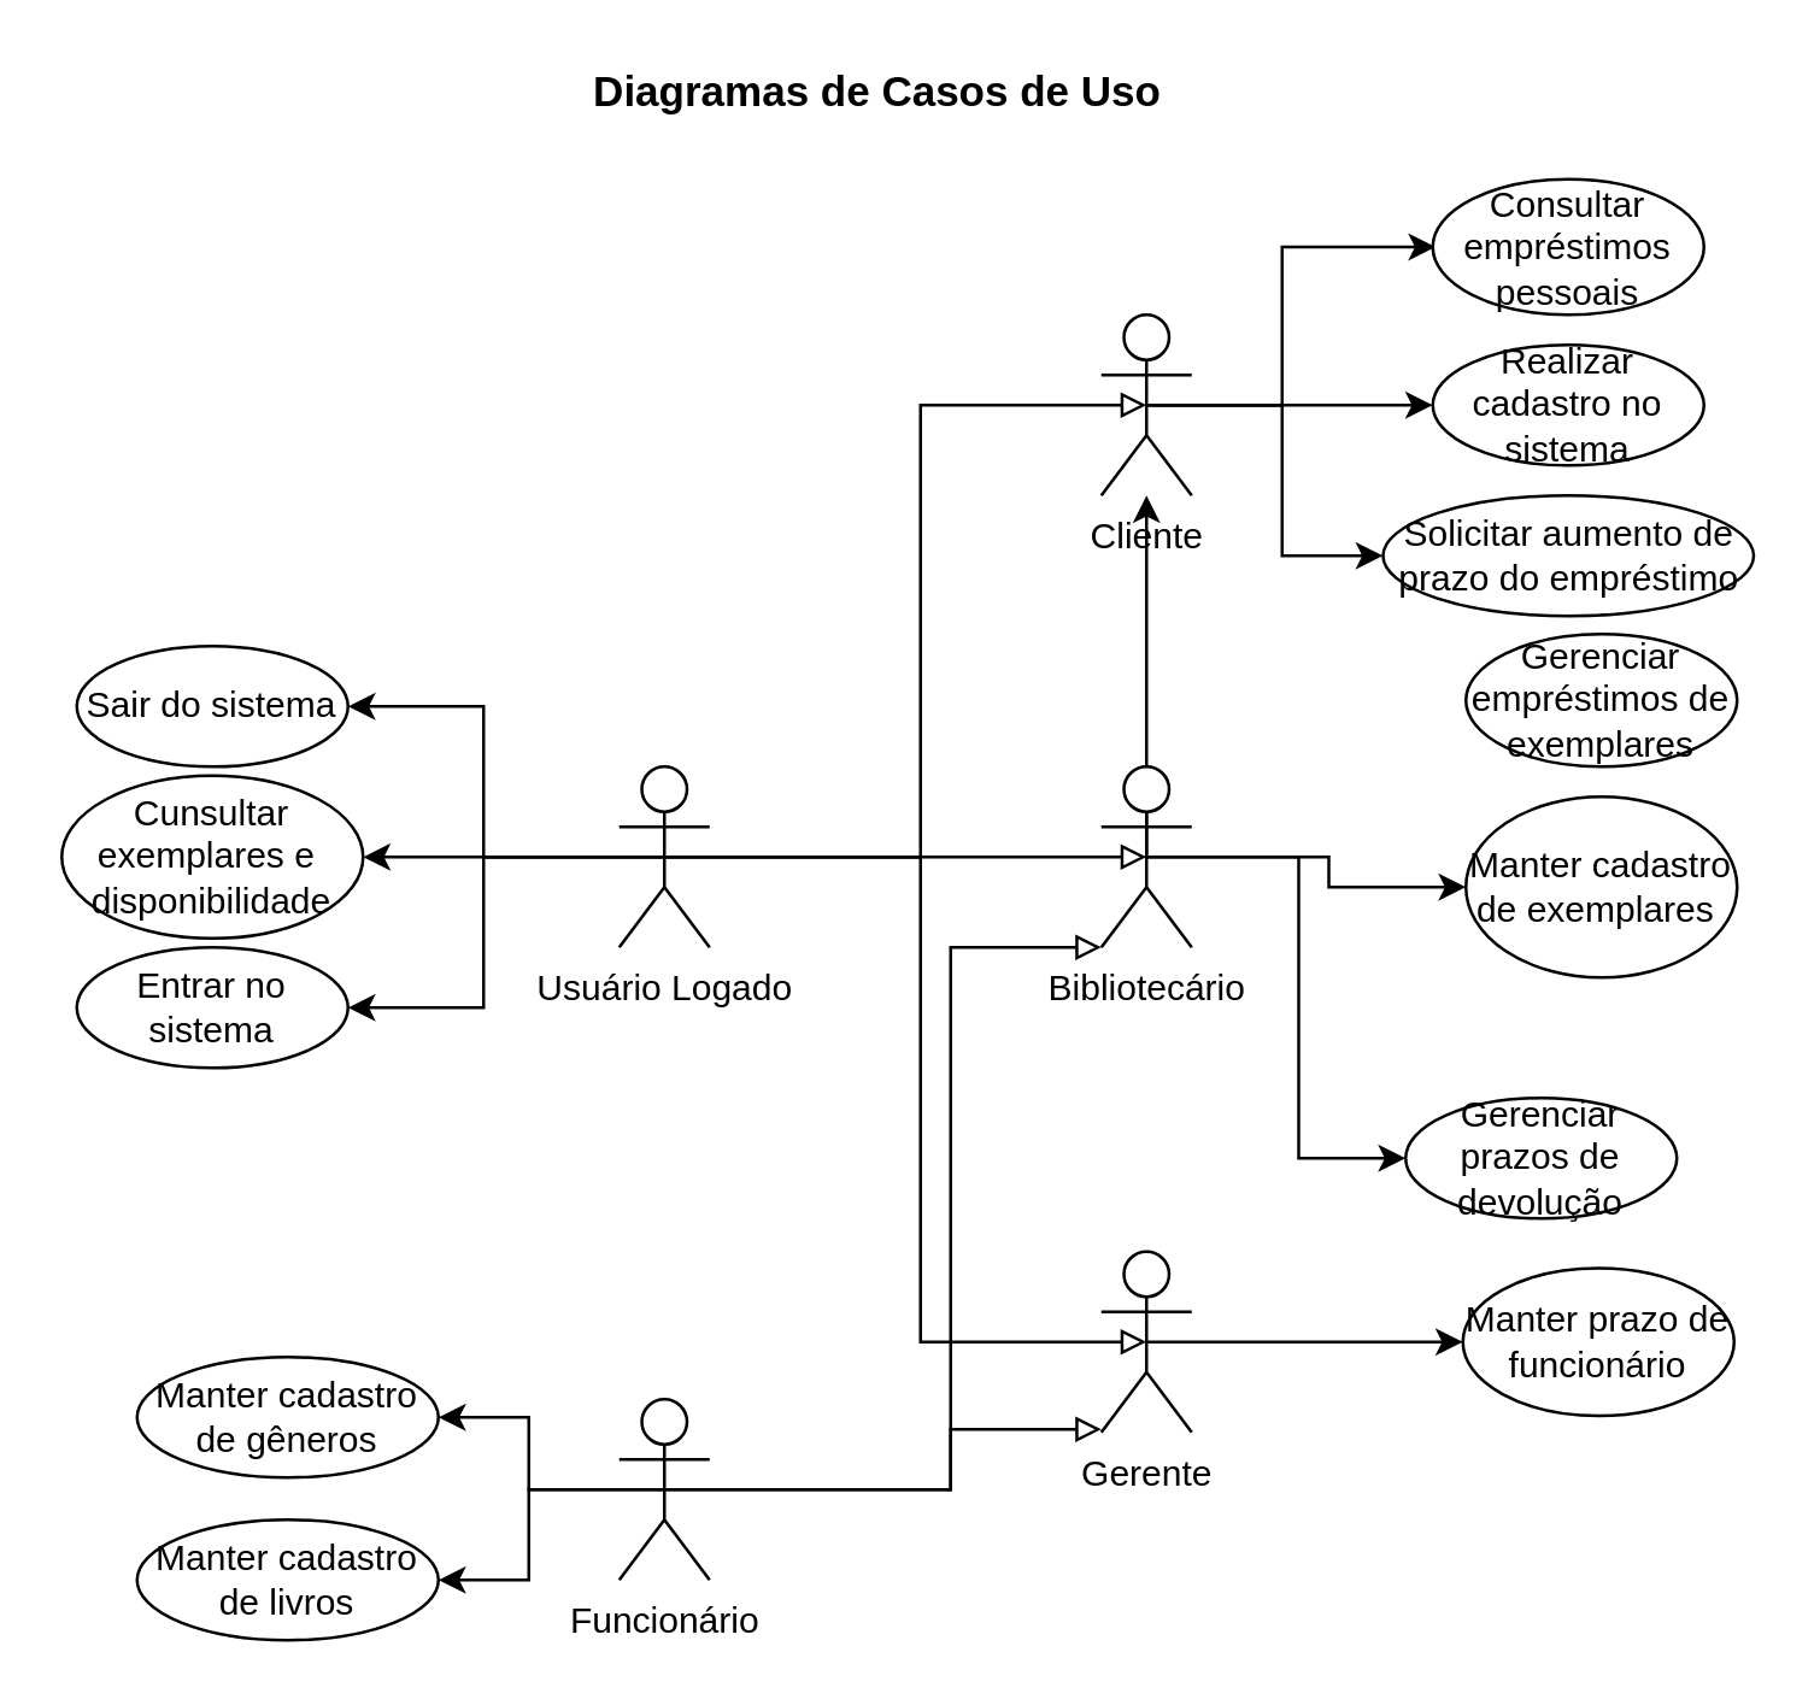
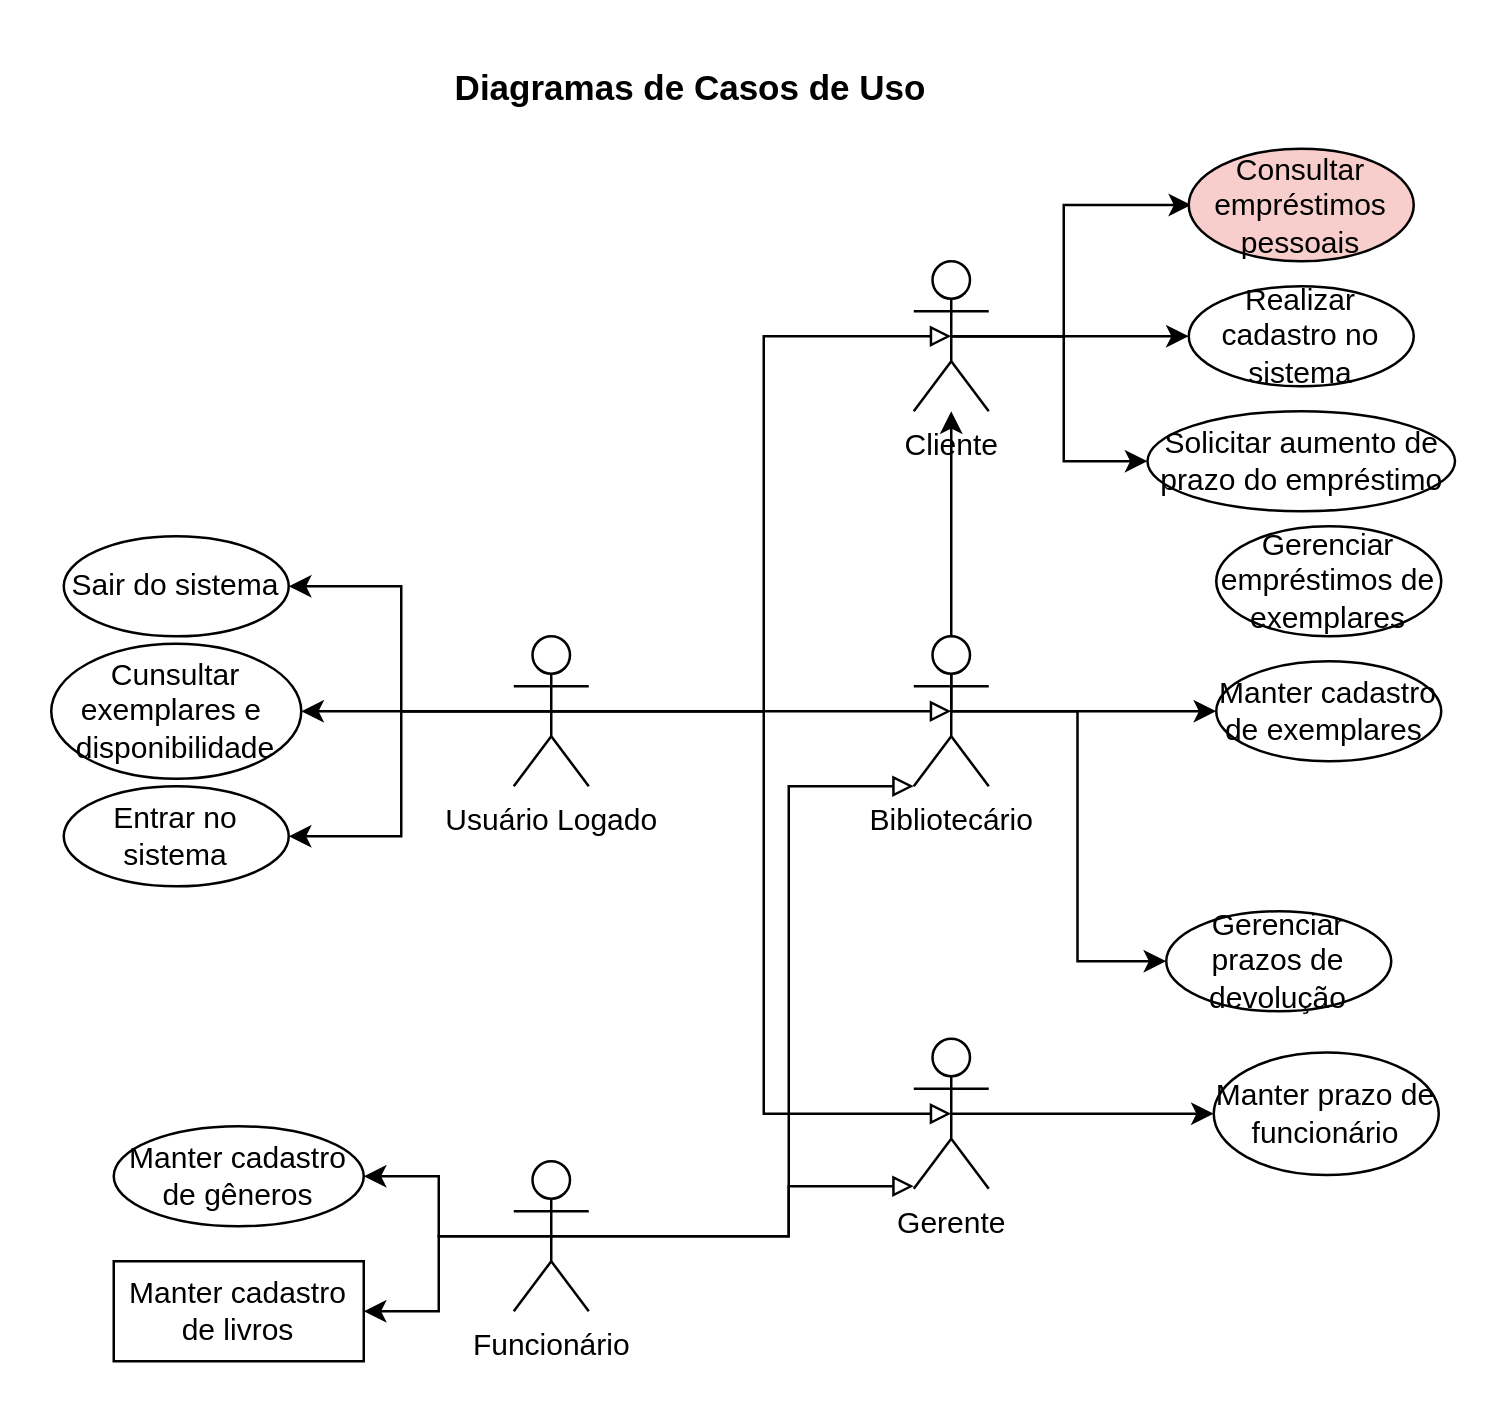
- <mxCell id="24" value="&lt;font style=&quot;font-size: 14px;&quot;&gt;&lt;b&gt;Diagramas de Casos de Uso&lt;/b&gt;&lt;/font&gt;" style="text;html=1;align=center;verticalAlign=middle;whiteSpace=wrap;rounded=0;" vertex="1" parent="1"><mxGeometry x="161" y="15" width="260" height="30" as="geometry" /></mxCell>
+ <mxCell id="24" value="&lt;font style=&quot;font-size: 14px;&quot;&gt;&lt;b&gt;Diagramas de Casos de Uso&lt;/b&gt;&lt;/font&gt;" style="text;html=1;align=center;verticalAlign=middle;whiteSpace=wrap;rounded=0;" vertex="1" parent="1"><mxGeometry x="146" y="20" width="260" height="30" as="geometry" /></mxCell>
- <mxCell id="15" value="Consultar empréstimos pessoais" style="ellipse;whiteSpace=wrap;html=1;" vertex="1" parent="1"><mxGeometry x="475" y="59" width="90" height="45" as="geometry" /></mxCell>
+ <mxCell id="15" value="Consultar empréstimos pessoais" style="ellipse;whiteSpace=wrap;html=1;fillColor=#f8cecc;" vertex="1" parent="1"><mxGeometry x="475" y="59" width="90" height="45" as="geometry" /></mxCell>
- <mxCell id="20" value="Manter cadastro de exemplares&amp;nbsp;" style="ellipse;whiteSpace=wrap;html=1;strokeColor=default;align=center;verticalAlign=middle;fontFamily=Helvetica;fontSize=12;fontColor=default;fillColor=default;" vertex="1" parent="1"><mxGeometry x="486" y="264" width="90" height="60" as="geometry" /></mxCell>
+ <mxCell id="20" value="Manter cadastro de exemplares&amp;nbsp;" style="ellipse;whiteSpace=wrap;html=1;strokeColor=default;align=center;verticalAlign=middle;fontFamily=Helvetica;fontSize=12;fontColor=default;fillColor=default;" vertex="1" parent="1"><mxGeometry x="486" y="264" width="90" height="40" as="geometry" /></mxCell>
- <mxCell id="5" value="Manter cadastro de livros" style="ellipse;whiteSpace=wrap;html=1;" vertex="1" parent="1"><mxGeometry x="45" y="504" width="100" height="40" as="geometry" /></mxCell>
+ <mxCell id="5" value="Manter cadastro de livros" style="whiteSpace=wrap;html=1;rounded=0;" vertex="1" parent="1"><mxGeometry x="45" y="504" width="100" height="40" as="geometry" /></mxCell>
